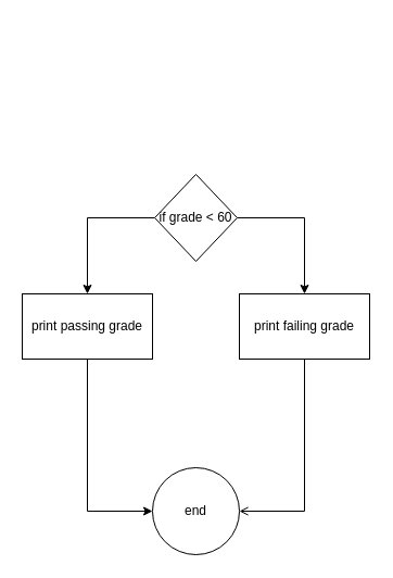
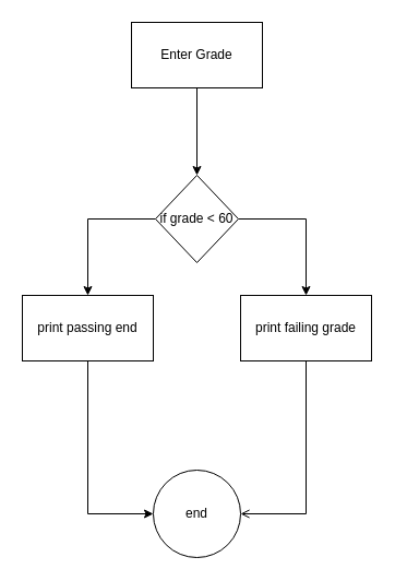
+ <mxCell id="3" value="Enter Grade" style="rounded=0;whiteSpace=wrap;html=1;" vertex="1" parent="1"><mxGeometry x="120" y="20" width="120" height="60" as="geometry" /></mxCell>
+ <mxCell id="2" style="edgeStyle=orthogonalEdgeStyle;rounded=0;orthogonalLoop=1;jettySize=auto;html=1;exitX=0.5;exitY=1;exitDx=0;exitDy=0;entryX=0.5;entryY=0;entryDx=0;entryDy=0;" edge="1" parent="1" source="3" target="6"><mxGeometry relative="1" as="geometry" /></mxCell>
- <mxCell id="10" value="print passing grade" style="rounded=0;whiteSpace=wrap;html=1;" vertex="1" parent="1"><mxGeometry x="20" y="270" width="120" height="60" as="geometry" /></mxCell>
+ <mxCell id="10" value="print passing end" style="rounded=0;whiteSpace=wrap;html=1;" vertex="1" parent="1"><mxGeometry x="20" y="270" width="120" height="60" as="geometry" /></mxCell>
